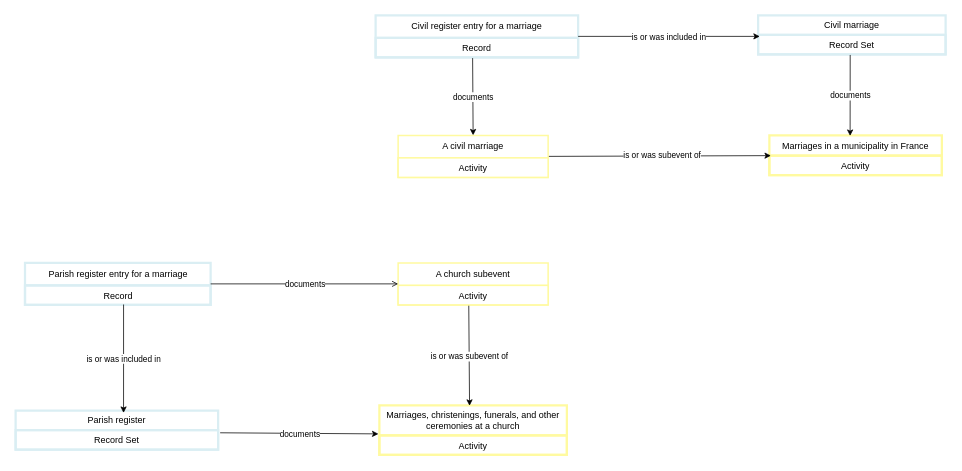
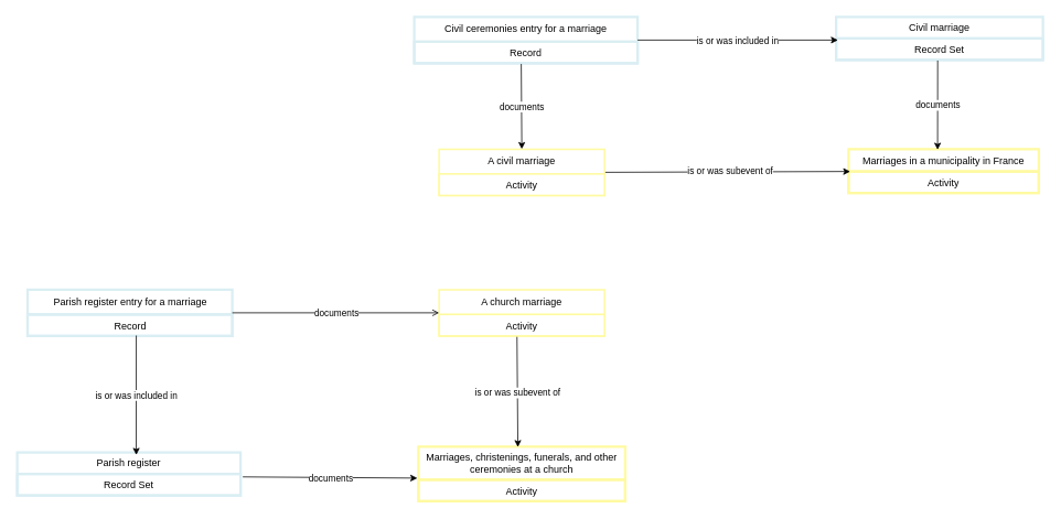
- <mxCell id="18" value="Civil register entry for a marriage" style="swimlane;fontStyle=0;childLayout=stackLayout;horizontal=1;startSize=30;strokeColor=#DAEEF3;strokeWidth=3;fillColor=none;horizontalStack=0;resizeParent=1;resizeParentMax=0;resizeLast=0;collapsible=1;marginBottom=0;whiteSpace=wrap;html=1;" parent="1" vertex="1"><mxGeometry x="500" y="20" width="270" height="56" as="geometry" /></mxCell>
+ <mxCell id="18" value="Civil ceremonies entry for a marriage" style="swimlane;fontStyle=0;childLayout=stackLayout;horizontal=1;startSize=30;strokeColor=#DAEEF3;strokeWidth=3;fillColor=none;horizontalStack=0;resizeParent=1;resizeParentMax=0;resizeLast=0;collapsible=1;marginBottom=0;whiteSpace=wrap;html=1;" parent="1" vertex="1"><mxGeometry x="500" y="20" width="270" height="56" as="geometry" /></mxCell>
- <mxCell id="12" value="A church subevent" style="swimlane;fontStyle=0;childLayout=stackLayout;horizontal=1;startSize=30;strokeColor=#FFFAA0;strokeWidth=2;fillColor=none;horizontalStack=0;resizeParent=1;resizeParentMax=0;resizeLast=0;collapsible=1;marginBottom=0;whiteSpace=wrap;html=1;" parent="1" vertex="1"><mxGeometry x="530" y="350" width="200" height="56" as="geometry" /></mxCell>
+ <mxCell id="12" value="A church marriage" style="swimlane;fontStyle=0;childLayout=stackLayout;horizontal=1;startSize=30;strokeColor=#FFFAA0;strokeWidth=2;fillColor=none;horizontalStack=0;resizeParent=1;resizeParentMax=0;resizeLast=0;collapsible=1;marginBottom=0;whiteSpace=wrap;html=1;" parent="1" vertex="1"><mxGeometry x="530" y="350" width="200" height="56" as="geometry" /></mxCell>
